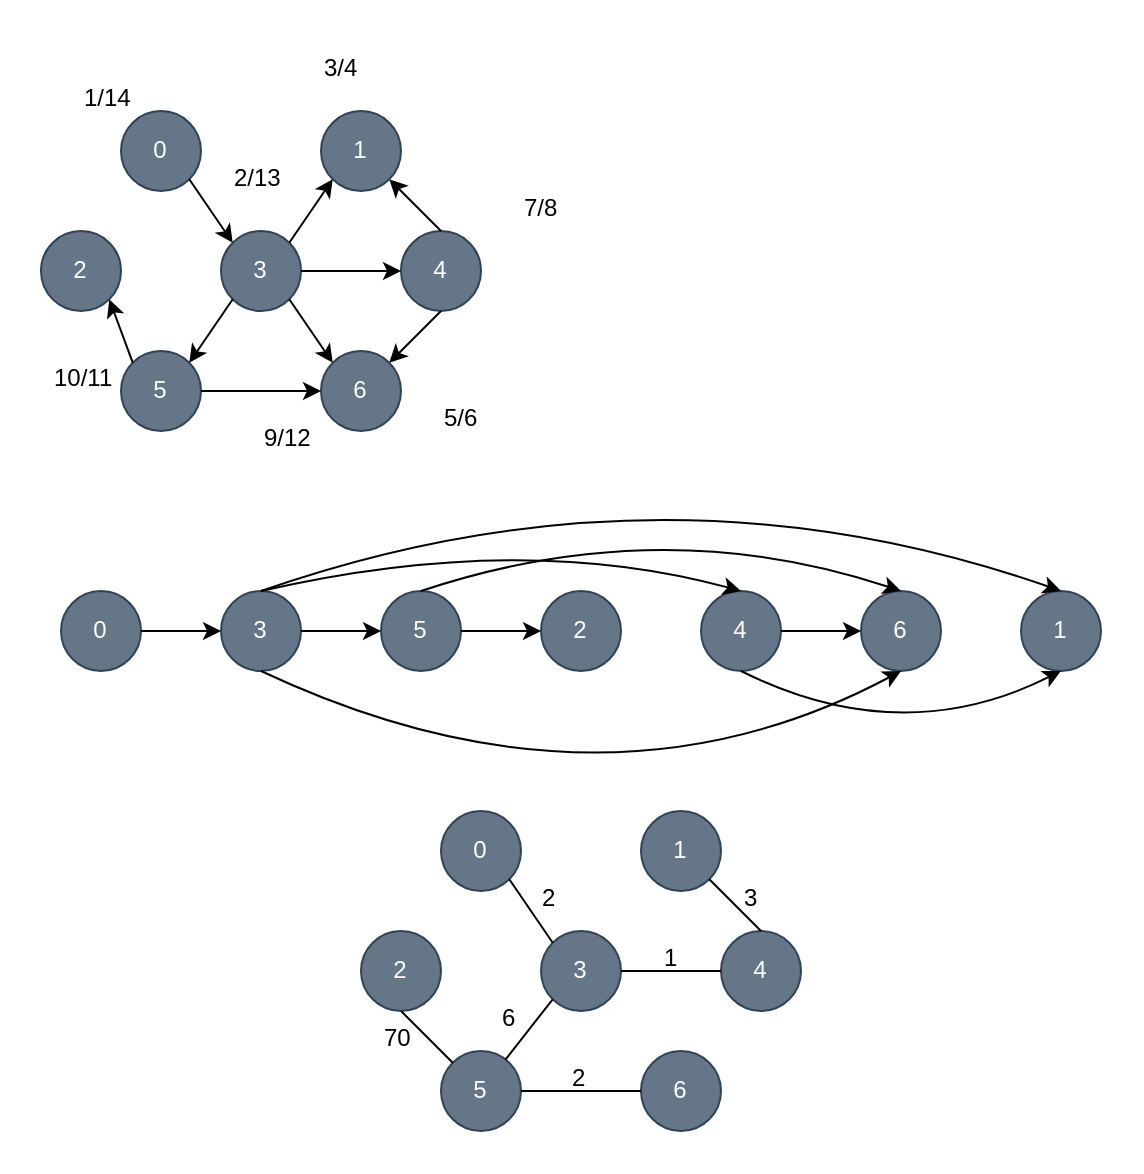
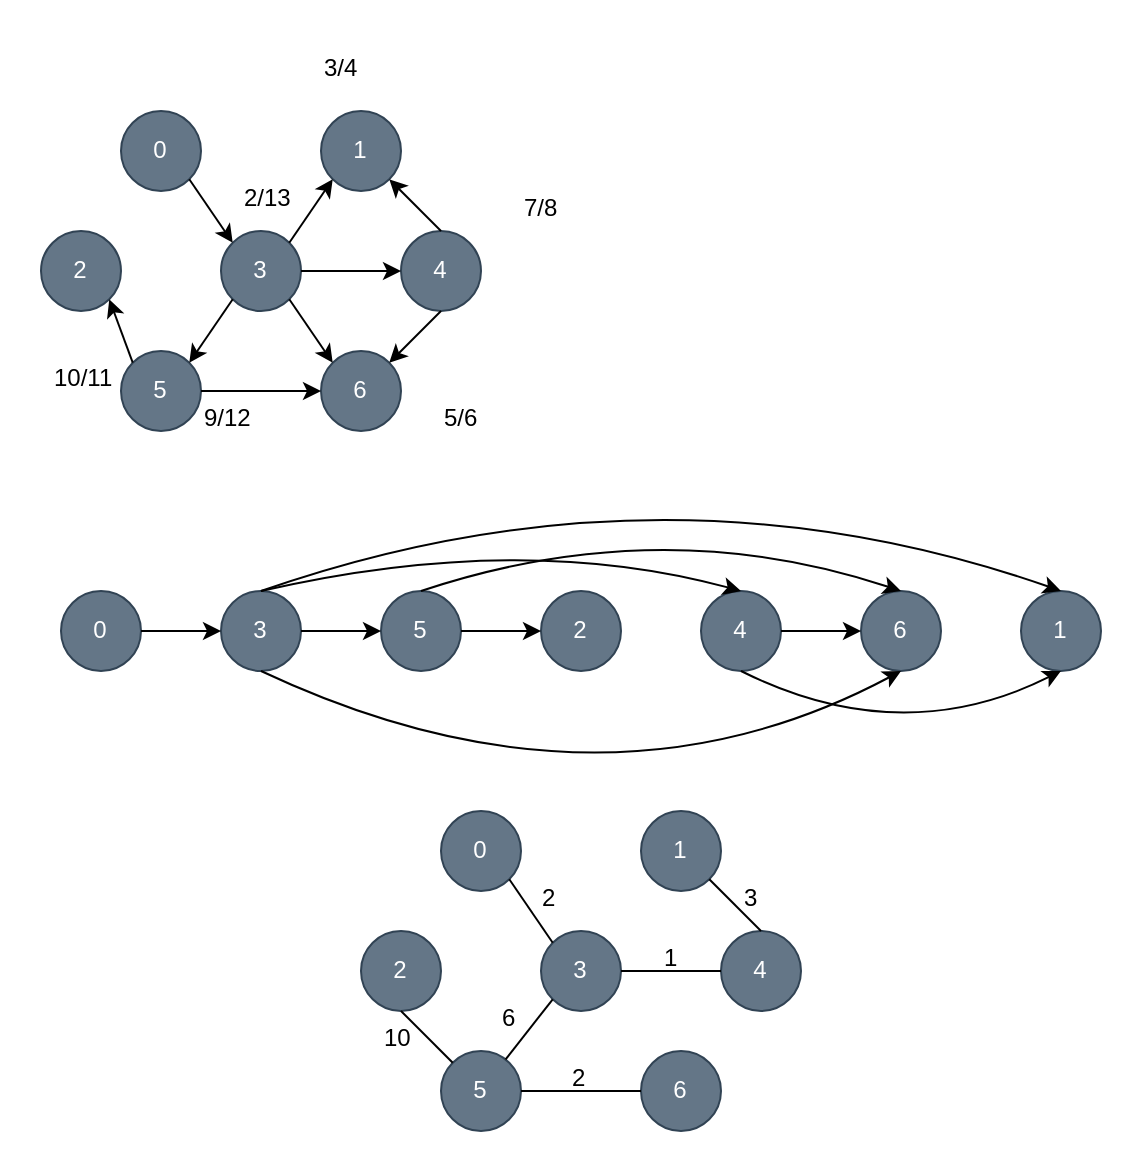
- <mxCell id="18" value="&lt;div style=&quot;text-align: center;&quot;&gt;&lt;span style=&quot;background-color: initial;&quot;&gt;1/14&lt;/span&gt;&lt;/div&gt;" style="text;whiteSpace=wrap;html=1;" vertex="1" parent="1"><mxGeometry x="40" y="35" width="20" height="20" as="geometry" /></mxCell>
- <mxCell id="19" value="&lt;div style=&quot;text-align: center;&quot;&gt;&lt;span style=&quot;background-color: initial;&quot;&gt;2/13&lt;/span&gt;&lt;/div&gt;" style="text;whiteSpace=wrap;html=1;" vertex="1" parent="1"><mxGeometry x="115" y="75" width="20" height="20" as="geometry" /></mxCell>
+ <mxCell id="19" value="&lt;div style=&quot;text-align: center;&quot;&gt;&lt;span style=&quot;background-color: initial;&quot;&gt;2/13&lt;/span&gt;&lt;/div&gt;" style="text;whiteSpace=wrap;html=1;" vertex="1" parent="1"><mxGeometry x="120" y="85" width="20" height="20" as="geometry" /></mxCell>
- <mxCell id="23" value="&lt;div style=&quot;text-align: center;&quot;&gt;&lt;span style=&quot;background-color: initial;&quot;&gt;9/12&lt;/span&gt;&lt;/div&gt;" style="text;whiteSpace=wrap;html=1;" vertex="1" parent="1"><mxGeometry x="130" y="205" width="20" height="20" as="geometry" /></mxCell>
+ <mxCell id="23" value="&lt;div style=&quot;text-align: center;&quot;&gt;&lt;span style=&quot;background-color: initial;&quot;&gt;9/12&lt;/span&gt;&lt;/div&gt;" style="text;whiteSpace=wrap;html=1;" vertex="1" parent="1"><mxGeometry x="100" y="195" width="20" height="20" as="geometry" /></mxCell>
- <mxCell id="60" value="70" style="text;whiteSpace=wrap;html=1;" vertex="1" parent="1"><mxGeometry x="190" y="505" width="20" height="10" as="geometry" /></mxCell>
+ <mxCell id="60" value="10" style="text;whiteSpace=wrap;html=1;" vertex="1" parent="1"><mxGeometry x="190" y="505" width="20" height="10" as="geometry" /></mxCell>
